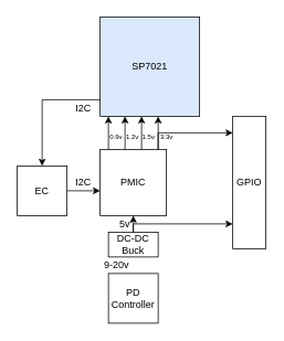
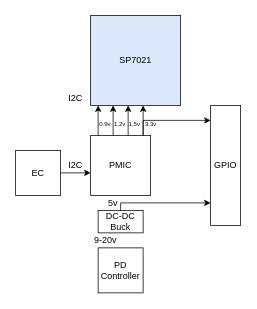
- <mxCell id="12" style="edgeStyle=orthogonalEdgeStyle;rounded=0;orthogonalLoop=1;jettySize=auto;html=1;exitX=0;exitY=0;exitDx=0;exitDy=100;exitPerimeter=0;entryX=0;entryY=0;entryDx=30;entryDy=0;entryPerimeter=0;" edge="1" parent="1" source="2" target="9"><mxGeometry relative="1" as="geometry" /></mxCell>
- <mxCell id="15" style="edgeStyle=orthogonalEdgeStyle;rounded=0;orthogonalLoop=1;jettySize=auto;html=1;exitX=0;exitY=0;exitDx=30;exitDy=0;exitPerimeter=0;entryX=0;entryY=1;entryDx=40;entryDy=0;entryPerimeter=0;" edge="1" parent="1" source="14" target="3"><mxGeometry relative="1" as="geometry" /></mxCell>
